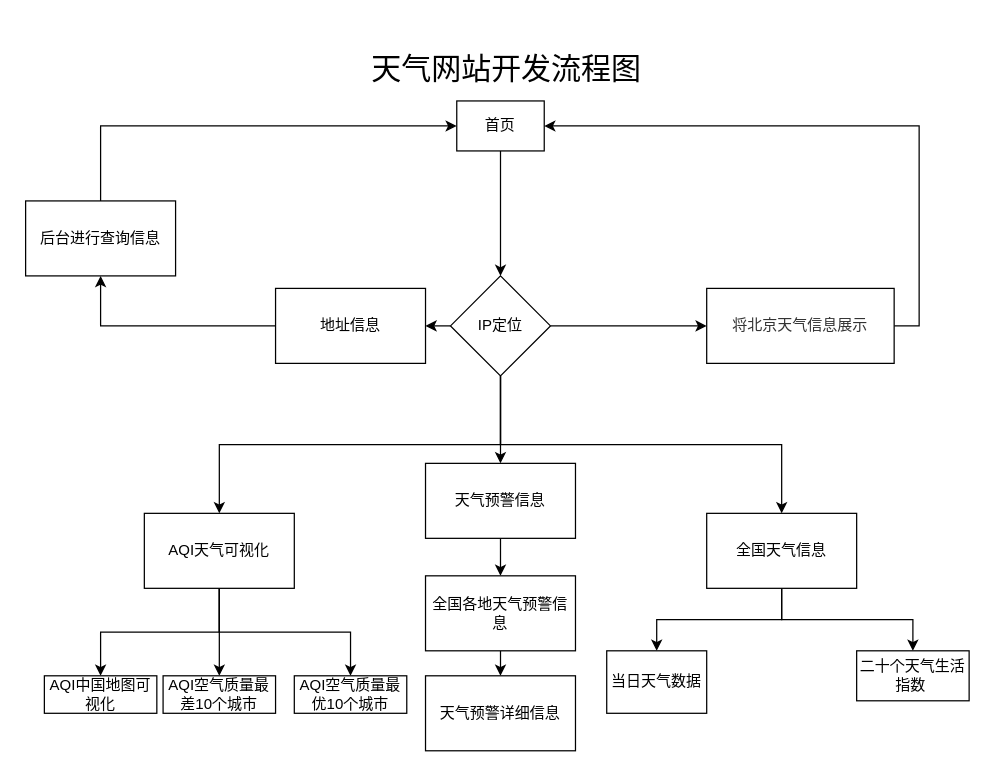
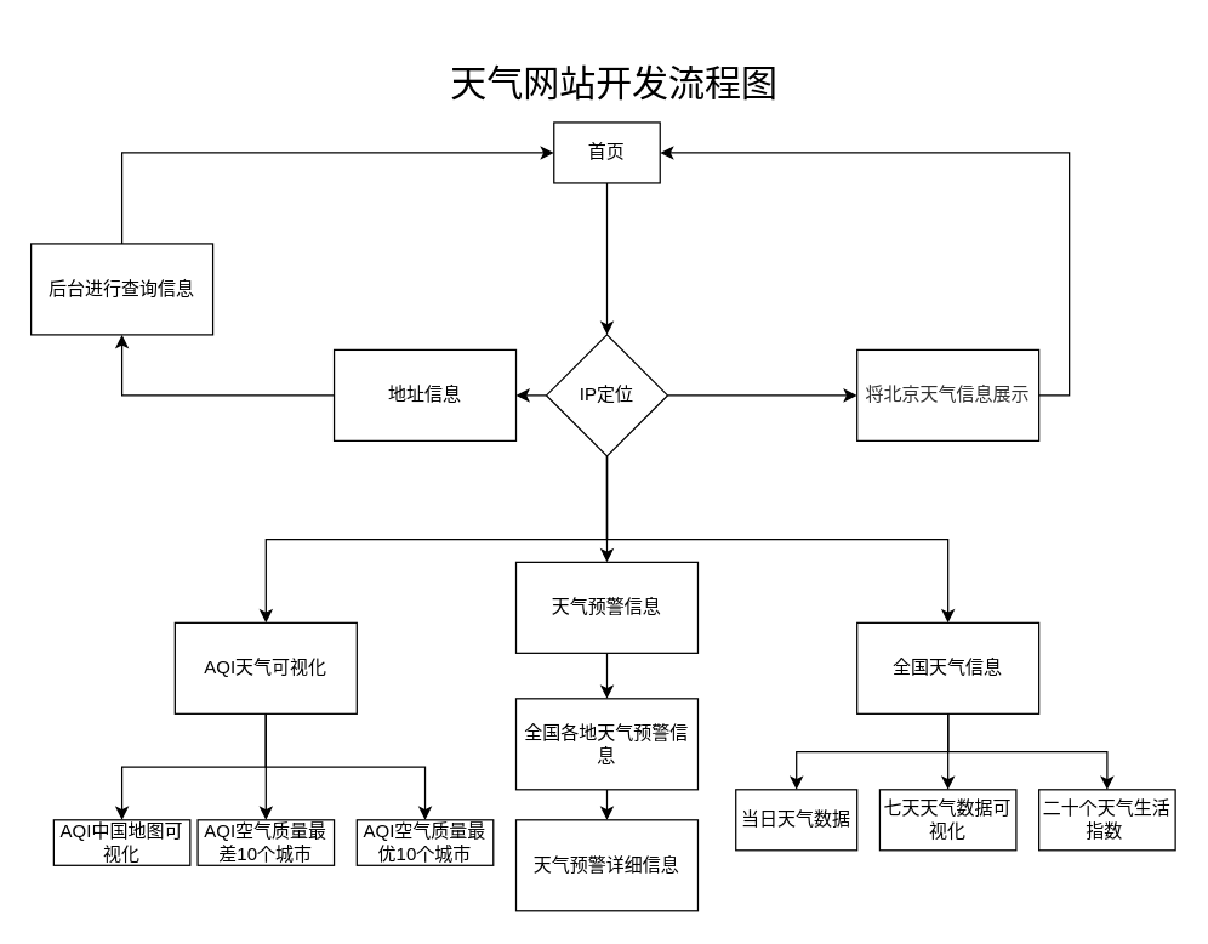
- <mxCell id="13" value="&lt;span style=&quot;color: rgb(51 , 51 , 51)&quot;&gt;将北京天气信息展示&lt;/span&gt;" style="rounded=0;whiteSpace=wrap;html=1;" parent="1" vertex="1"><mxGeometry x="565" y="230" width="150" height="60" as="geometry" /></mxCell>
+ <mxCell id="13" value="&lt;span style=&quot;color: rgb(51 , 51 , 51)&quot;&gt;将北京天气信息展示&lt;/span&gt;" style="rounded=0;whiteSpace=wrap;html=1;" parent="1" vertex="1"><mxGeometry x="565" y="230" width="120" height="60" as="geometry" /></mxCell>
+ <mxCell id="20" style="edgeStyle=orthogonalEdgeStyle;rounded=0;orthogonalLoop=1;jettySize=auto;html=1;" parent="1" source="23" target="31" edge="1"><mxGeometry relative="1" as="geometry" /></mxCell>
+ <mxCell id="31" value="七天天气数据可视化" style="rounded=0;whiteSpace=wrap;html=1;" parent="1" vertex="1"><mxGeometry x="580" y="520" width="90" height="40" as="geometry" /></mxCell>
- <mxCell id="30" value="当日天气数据" style="rounded=0;whiteSpace=wrap;html=1;" parent="1" vertex="1"><mxGeometry x="485" y="520" width="80" height="50" as="geometry" /></mxCell>
+ <mxCell id="30" value="当日天气数据" style="rounded=0;whiteSpace=wrap;html=1;" parent="1" vertex="1"><mxGeometry x="485" y="520" width="80" height="40" as="geometry" /></mxCell>
